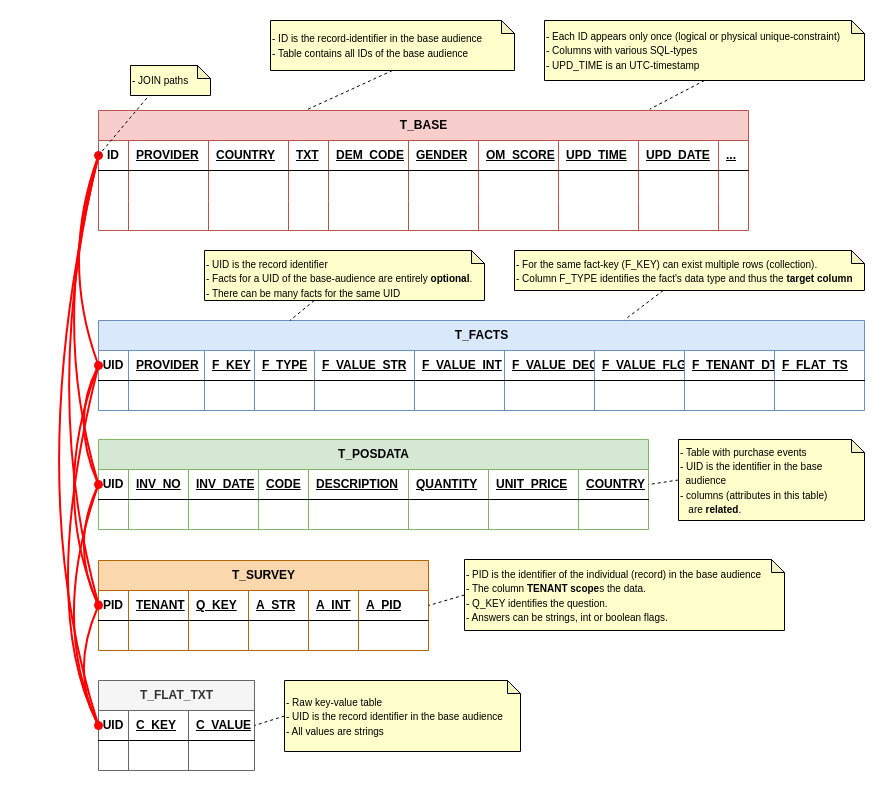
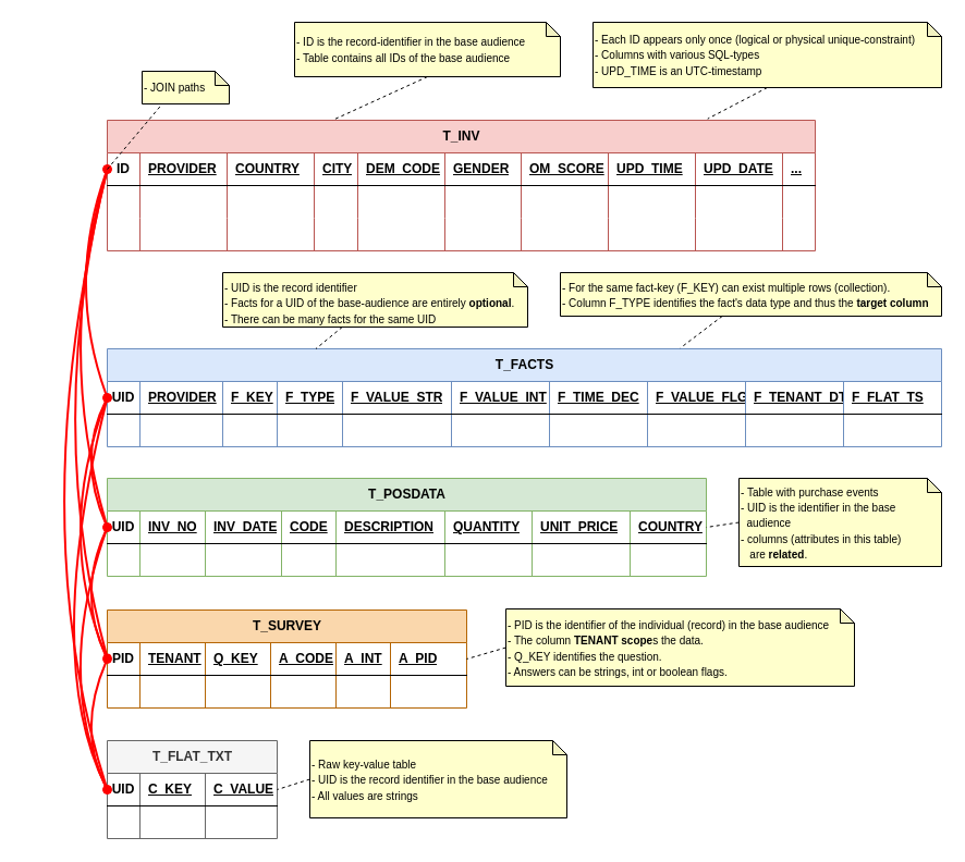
- <mxCell id="2" value="T_BASE" style="shape=table;startSize=30;container=1;collapsible=1;childLayout=tableLayout;fixedRows=1;rowLines=0;fontStyle=1;align=center;resizeLast=1;html=1;fillColor=#f8cecc;strokeColor=#b85450;" vertex="1" parent="1"><mxGeometry x="98" y="110" width="650" height="120" as="geometry" /></mxCell>
+ <mxCell id="2" value="T_INV" style="shape=table;startSize=30;container=1;collapsible=1;childLayout=tableLayout;fixedRows=1;rowLines=0;fontStyle=1;align=center;resizeLast=1;html=1;fillColor=#f8cecc;strokeColor=#b85450;" vertex="1" parent="1"><mxGeometry x="98" y="110" width="650" height="120" as="geometry" /></mxCell>
- <mxCell id="7" value="TXT" style="shape=partialRectangle;connectable=0;fillColor=none;top=0;left=0;bottom=0;right=0;align=left;spacingLeft=6;fontStyle=5;overflow=hidden;whiteSpace=wrap;html=1;" vertex="1" parent="3"><mxGeometry x="190" width="40" height="30" as="geometry"><mxRectangle width="40" height="30" as="alternateBounds" /></mxGeometry></mxCell>
+ <mxCell id="7" value="CITY" style="shape=partialRectangle;connectable=0;fillColor=none;top=0;left=0;bottom=0;right=0;align=left;spacingLeft=6;fontStyle=5;overflow=hidden;whiteSpace=wrap;html=1;" vertex="1" parent="3"><mxGeometry x="190" width="40" height="30" as="geometry"><mxRectangle width="40" height="30" as="alternateBounds" /></mxGeometry></mxCell>
- <mxCell id="44" value="F_VALUE_DEC" style="shape=partialRectangle;connectable=0;fillColor=none;top=0;left=0;bottom=0;right=0;align=left;spacingLeft=6;fontStyle=5;overflow=hidden;whiteSpace=wrap;html=1;" vertex="1" parent="37"><mxGeometry x="406" width="90" height="30" as="geometry"><mxRectangle width="90" height="30" as="alternateBounds" /></mxGeometry></mxCell>
+ <mxCell id="44" value="F_TIME_DEC" style="shape=partialRectangle;connectable=0;fillColor=none;top=0;left=0;bottom=0;right=0;align=left;spacingLeft=6;fontStyle=5;overflow=hidden;whiteSpace=wrap;html=1;" vertex="1" parent="37"><mxGeometry x="406" width="90" height="30" as="geometry"><mxRectangle width="90" height="30" as="alternateBounds" /></mxGeometry></mxCell>
- <mxCell id="91" value="A_STR" style="shape=partialRectangle;connectable=0;fillColor=none;top=0;left=0;bottom=0;right=0;align=left;spacingLeft=6;fontStyle=5;overflow=hidden;whiteSpace=wrap;html=1;" vertex="1" parent="87"><mxGeometry x="150" width="60" height="30" as="geometry"><mxRectangle width="60" height="30" as="alternateBounds" /></mxGeometry></mxCell>
+ <mxCell id="91" value="A_CODE" style="shape=partialRectangle;connectable=0;fillColor=none;top=0;left=0;bottom=0;right=0;align=left;spacingLeft=6;fontStyle=5;overflow=hidden;whiteSpace=wrap;html=1;" vertex="1" parent="87"><mxGeometry x="150" width="60" height="30" as="geometry"><mxRectangle width="60" height="30" as="alternateBounds" /></mxGeometry></mxCell>
